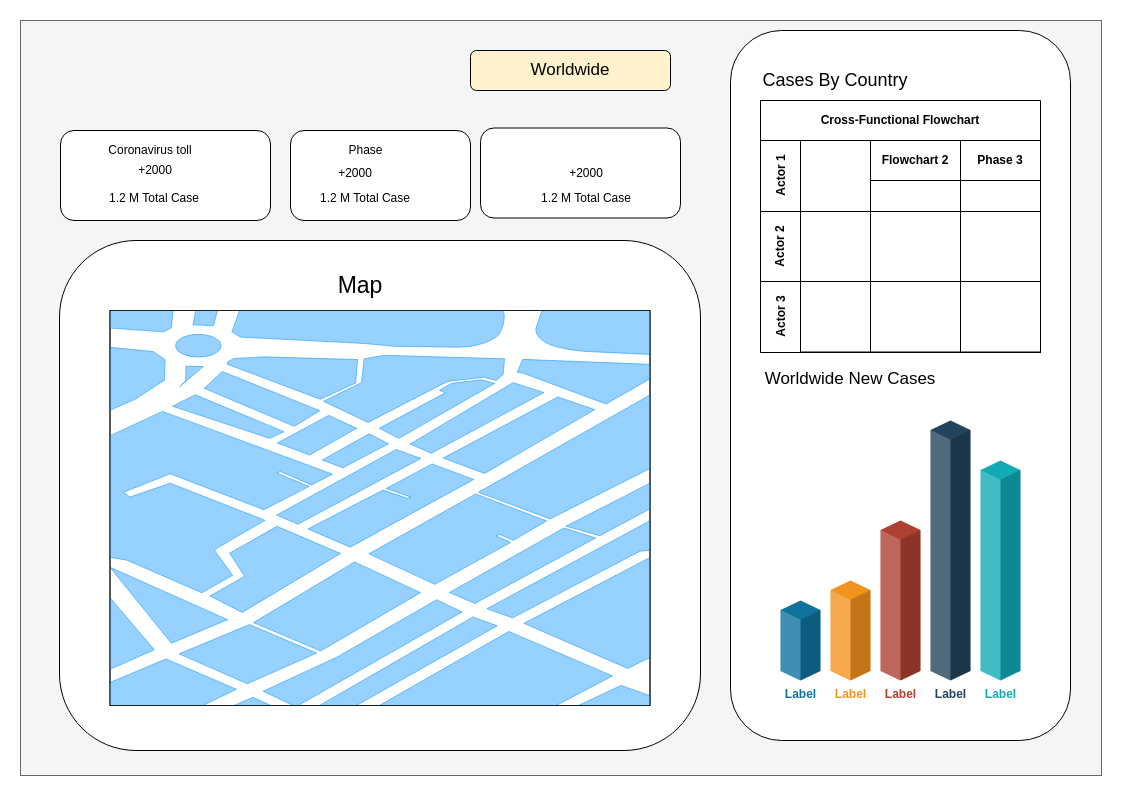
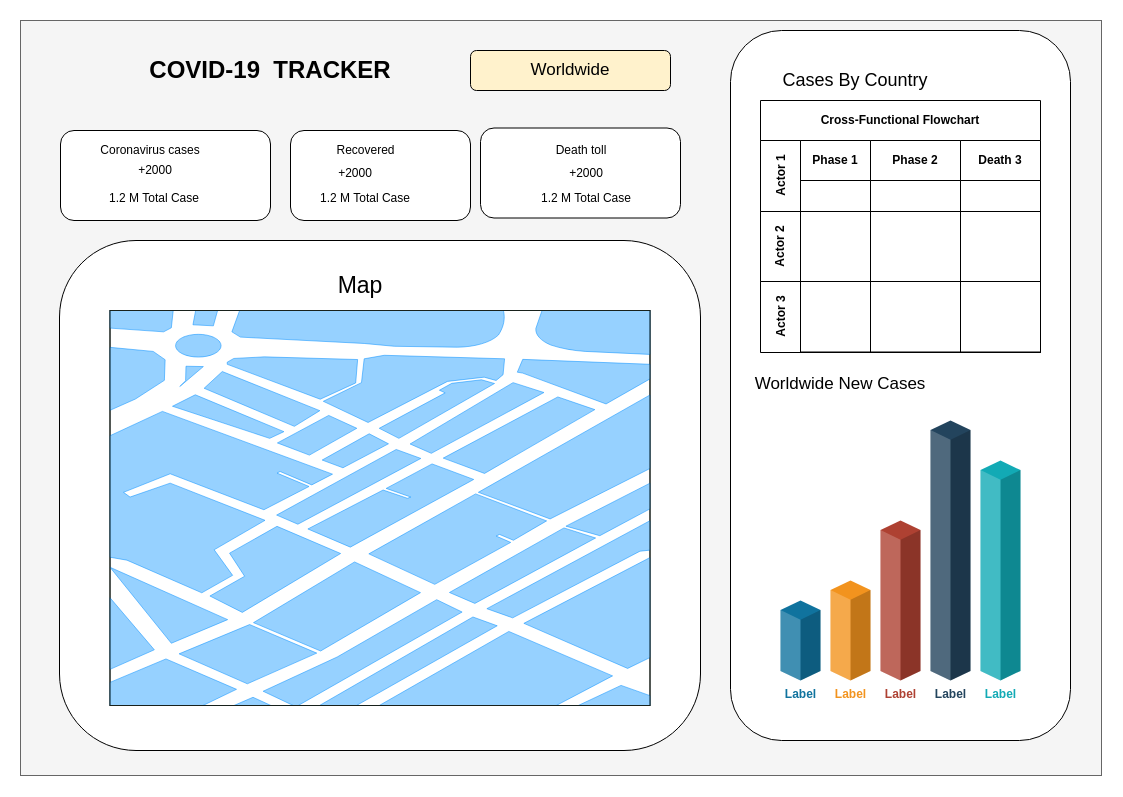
+ <mxCell id="3" value="&lt;b&gt;&lt;font style=&quot;font-size: 24px&quot;&gt;COVID-19&amp;nbsp; TRACKER&lt;/font&gt;&lt;/b&gt;" style="text;html=1;strokeColor=none;fillColor=none;align=center;verticalAlign=middle;whiteSpace=wrap;rounded=0;" vertex="1" parent="1"><mxGeometry x="140" y="40" width="260" height="60" as="geometry" /></mxCell>
- <mxCell id="23" value="&lt;font style=&quot;font-size: 18px&quot;&gt;Cases By Country&lt;/font&gt;" style="text;html=1;strokeColor=none;fillColor=none;align=center;verticalAlign=middle;whiteSpace=wrap;rounded=0;" vertex="1" parent="1"><mxGeometry x="760" y="70" width="150" height="20" as="geometry" /></mxCell>
+ <mxCell id="23" value="&lt;font style=&quot;font-size: 18px&quot;&gt;Cases By Country&lt;/font&gt;" style="text;html=1;strokeColor=none;fillColor=none;align=center;verticalAlign=middle;whiteSpace=wrap;rounded=0;" vertex="1" parent="1"><mxGeometry x="780" y="70" width="150" height="20" as="geometry" /></mxCell>
- <mxCell id="6" value="Coronavirus toll" style="text;html=1;strokeColor=none;fillColor=none;align=center;verticalAlign=middle;whiteSpace=wrap;rounded=0;" vertex="1" parent="1"><mxGeometry x="50" y="140" width="200" height="20" as="geometry" /></mxCell>
+ <mxCell id="6" value="Coronavirus cases" style="text;html=1;strokeColor=none;fillColor=none;align=center;verticalAlign=middle;whiteSpace=wrap;rounded=0;" vertex="1" parent="1"><mxGeometry x="50" y="140" width="200" height="20" as="geometry" /></mxCell>
- <mxCell id="10" value="Phase" style="text;html=1;strokeColor=none;fillColor=none;align=center;verticalAlign=middle;whiteSpace=wrap;rounded=0;" vertex="1" parent="1"><mxGeometry x="282.5" y="140" width="165" height="20" as="geometry" /></mxCell>
+ <mxCell id="10" value="Recovered" style="text;html=1;strokeColor=none;fillColor=none;align=center;verticalAlign=middle;whiteSpace=wrap;rounded=0;" vertex="1" parent="1"><mxGeometry x="282.5" y="140" width="165" height="20" as="geometry" /></mxCell>
+ <mxCell id="14" value="Death toll" style="text;html=1;strokeColor=none;fillColor=none;align=center;verticalAlign=middle;whiteSpace=wrap;rounded=0;" vertex="1" parent="1"><mxGeometry x="480.5" y="140" width="200" height="20" as="geometry" /></mxCell>
- <mxCell id="33" value="Flowchart 2" style="swimlane;connectable=0;startSize=40;html=1;whiteSpace=wrap;collapsible=0;recursiveResize=0;expand=0;pointerEvents=0;" vertex="1" parent="31"><mxGeometry x="110" width="90" height="71" as="geometry" /></mxCell>
+ <mxCell id="33" value="Phase 2" style="swimlane;connectable=0;startSize=40;html=1;whiteSpace=wrap;collapsible=0;recursiveResize=0;expand=0;pointerEvents=0;" vertex="1" parent="31"><mxGeometry x="110" width="90" height="71" as="geometry" /></mxCell>
- <mxCell id="34" value="Phase 3" style="swimlane;connectable=0;startSize=40;html=1;whiteSpace=wrap;collapsible=0;recursiveResize=0;expand=0;pointerEvents=0;" vertex="1" parent="31"><mxGeometry x="200" width="80" height="71" as="geometry" /></mxCell>
+ <mxCell id="34" value="Death 3" style="swimlane;connectable=0;startSize=40;html=1;whiteSpace=wrap;collapsible=0;recursiveResize=0;expand=0;pointerEvents=0;" vertex="1" parent="31"><mxGeometry x="200" width="80" height="71" as="geometry" /></mxCell>
+ <mxCell id="32" value="Phase 1" style="swimlane;connectable=0;startSize=40;html=1;whiteSpace=wrap;collapsible=0;recursiveResize=0;expand=0;pointerEvents=0;" vertex="1" parent="31"><mxGeometry x="40" width="70" height="71" as="geometry" /></mxCell>
- <mxCell id="24" value="&lt;font style=&quot;font-size: 17px&quot;&gt;Worldwide New Cases&lt;/font&gt;" style="text;html=1;strokeColor=none;fillColor=none;align=center;verticalAlign=middle;whiteSpace=wrap;rounded=0;" vertex="1" parent="1"><mxGeometry x="760" y="360" width="180" height="37.5" as="geometry" /></mxCell>
+ <mxCell id="24" value="&lt;font style=&quot;font-size: 17px&quot;&gt;Worldwide New Cases&lt;/font&gt;" style="text;html=1;strokeColor=none;fillColor=none;align=center;verticalAlign=middle;whiteSpace=wrap;rounded=0;" vertex="1" parent="1"><mxGeometry x="750" y="365" width="180" height="37.5" as="geometry" /></mxCell>
